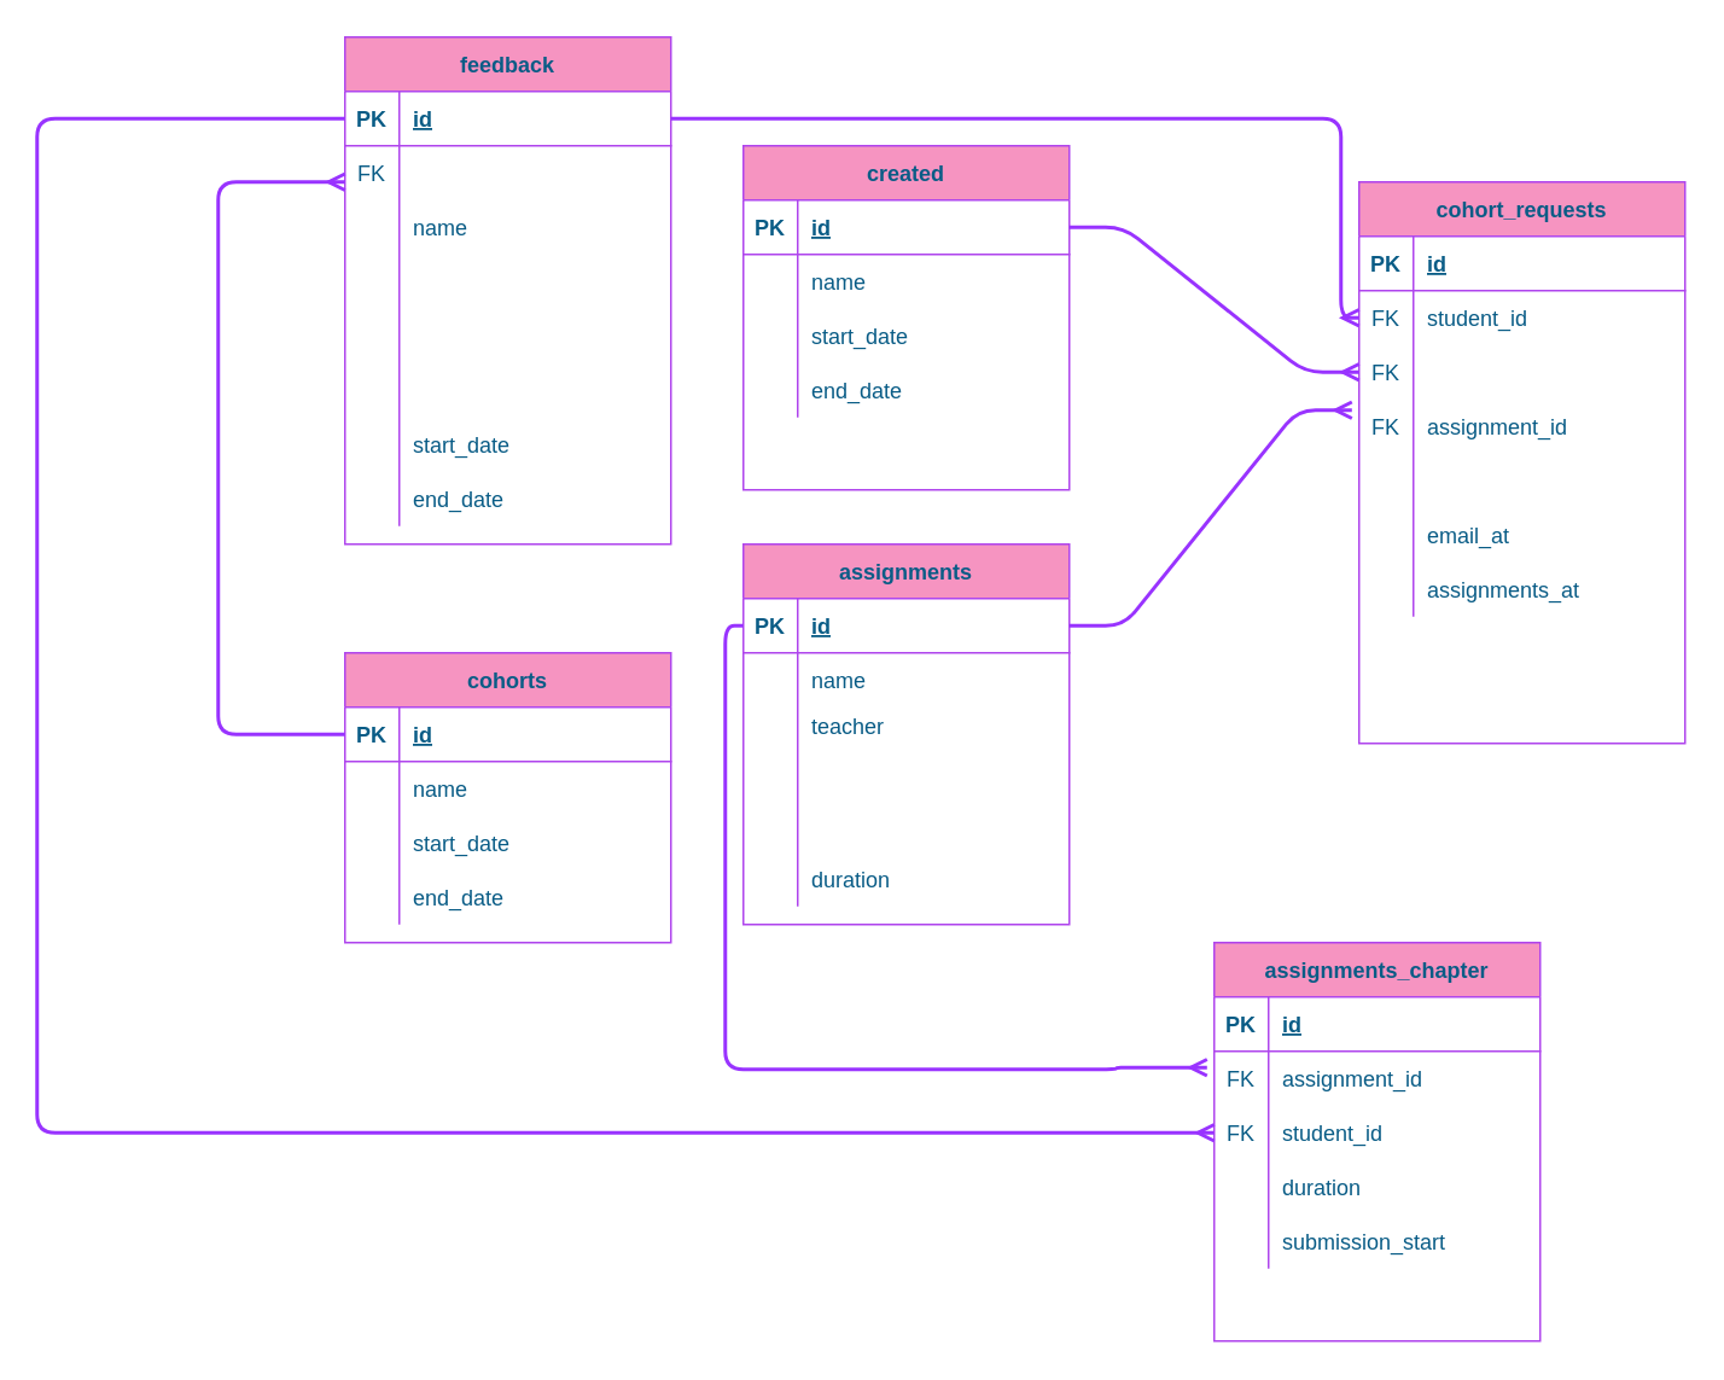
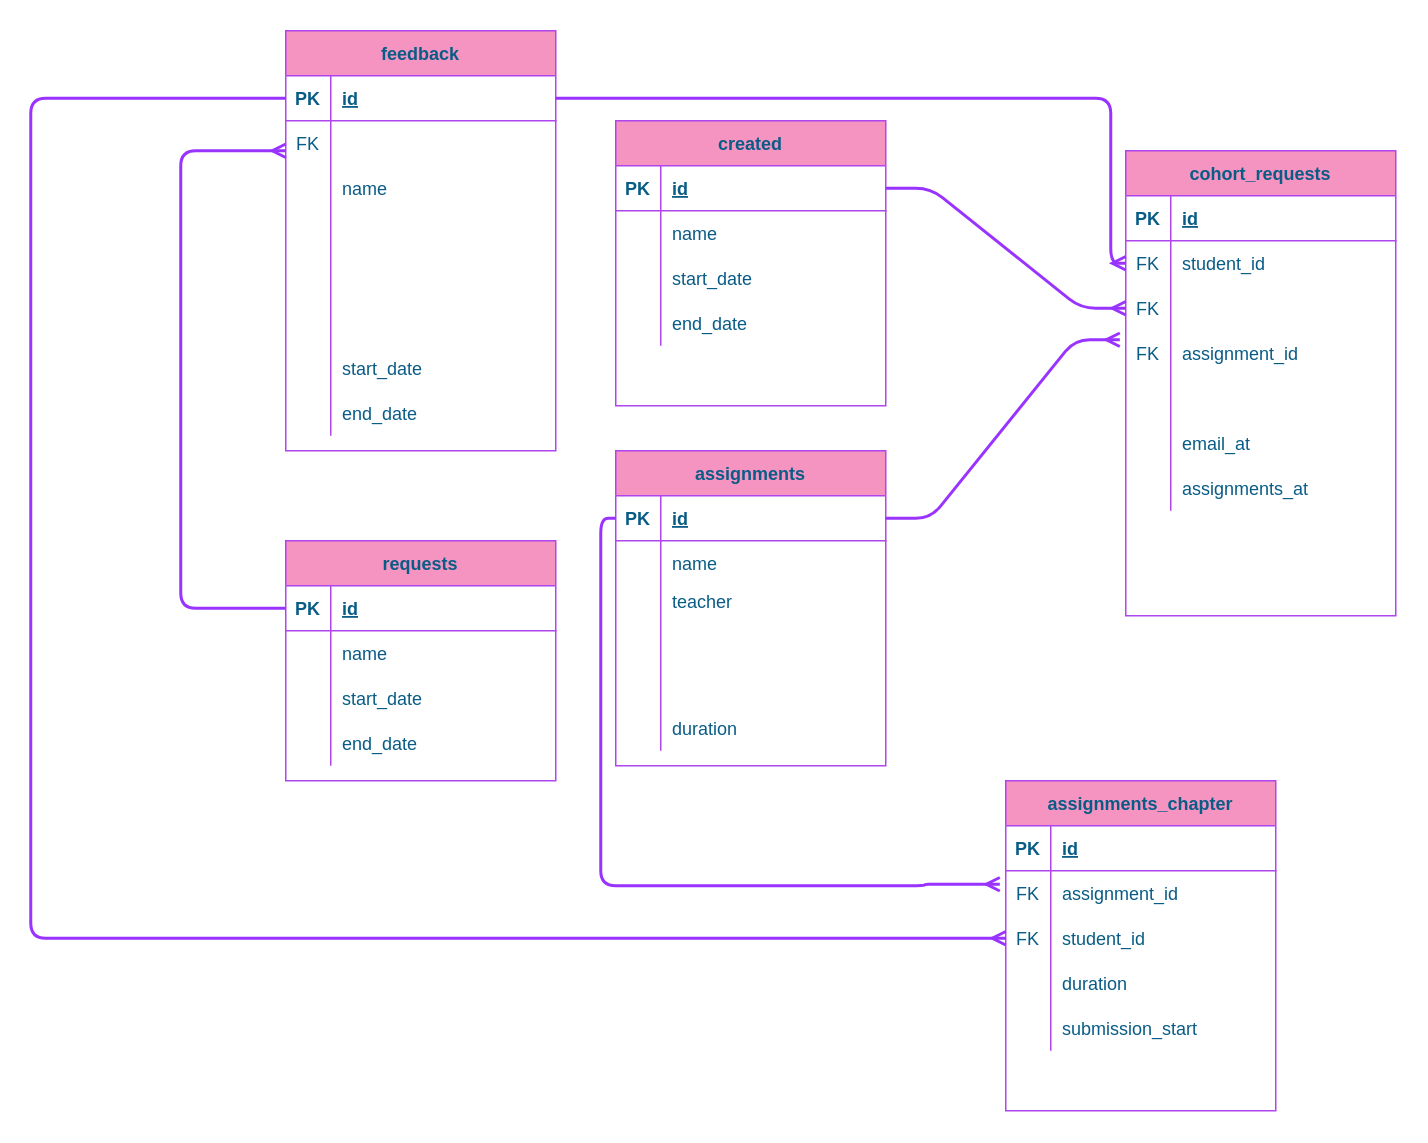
- <mxCell id="2" value="cohorts" style="shape=table;startSize=30;container=1;collapsible=1;childLayout=tableLayout;fixedRows=1;rowLines=0;fontStyle=1;align=center;resizeLast=1;fillColor=#F694C1;strokeColor=#AF45ED;fontColor=#095C86;" parent="1" vertex="1"><mxGeometry x="190" y="360" width="180" height="160" as="geometry" /></mxCell>
+ <mxCell id="2" value="requests" style="shape=table;startSize=30;container=1;collapsible=1;childLayout=tableLayout;fixedRows=1;rowLines=0;fontStyle=1;align=center;resizeLast=1;fillColor=#F694C1;strokeColor=#AF45ED;fontColor=#095C86;" parent="1" vertex="1"><mxGeometry x="190" y="360" width="180" height="160" as="geometry" /></mxCell>
